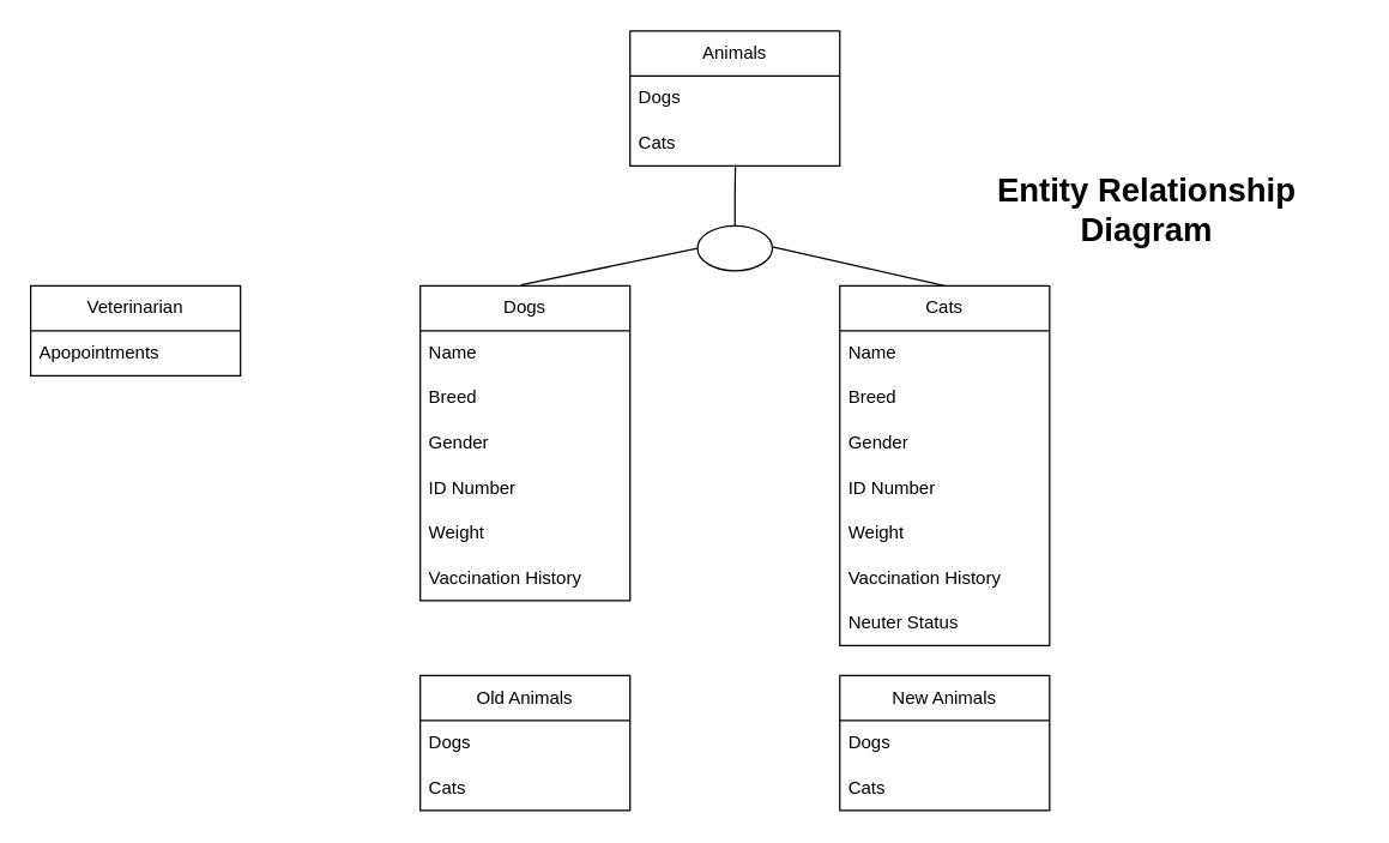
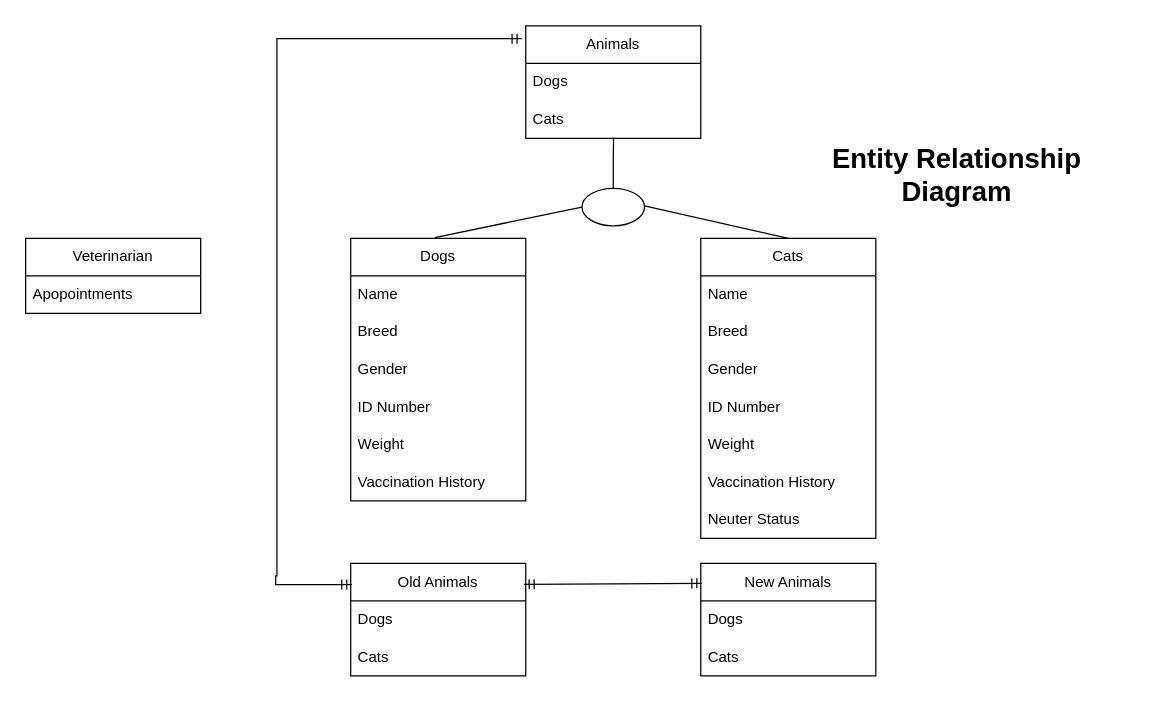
+ <mxCell id="31" value="" style="edgeStyle=orthogonalEdgeStyle;fontSize=12;html=1;endArrow=ERmandOne;startArrow=ERmandOne;rounded=0;elbow=vertical;entryX=-0.021;entryY=0.114;entryDx=0;entryDy=0;entryPerimeter=0;exitX=0.006;exitY=0.188;exitDx=0;exitDy=0;exitPerimeter=0;" edge="1" parent="1" source="28" target="2"><mxGeometry width="100" height="100" relative="1" as="geometry"><mxPoint x="120" y="290" as="sourcePoint" /><mxPoint x="220" y="190" as="targetPoint" /><Array as="points"><mxPoint x="220" y="467" /><mxPoint x="220" y="460" /><mxPoint x="221" y="460" /><mxPoint x="221" y="30" /></Array></mxGeometry></mxCell>
+ <mxCell id="32" value="" style="fontSize=12;html=1;endArrow=ERmandOne;startArrow=ERmandOne;rounded=0;entryX=0.006;entryY=0.177;entryDx=0;entryDy=0;entryPerimeter=0;exitX=0.991;exitY=0.186;exitDx=0;exitDy=0;exitPerimeter=0;" edge="1" parent="1" source="28" target="25"><mxGeometry width="100" height="100" relative="1" as="geometry"><mxPoint x="230" y="580" as="sourcePoint" /><mxPoint x="330" y="480" as="targetPoint" /></mxGeometry></mxCell>
